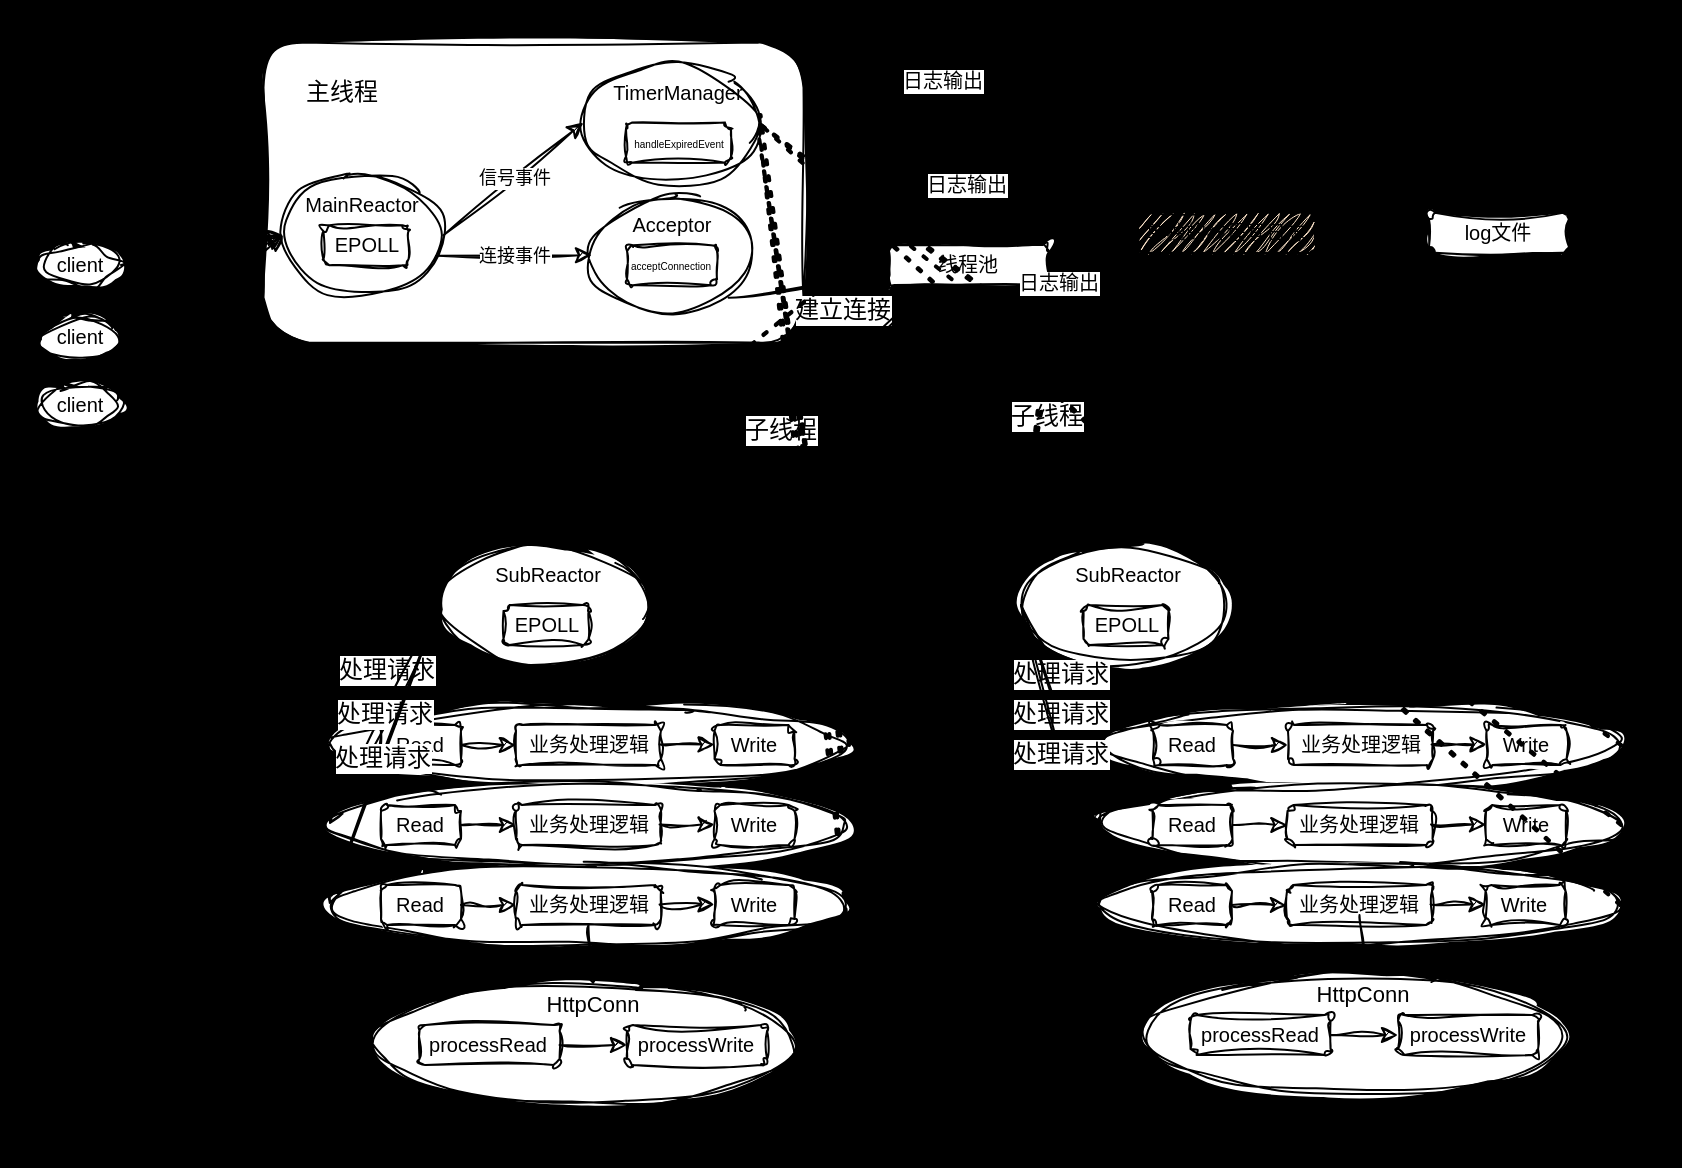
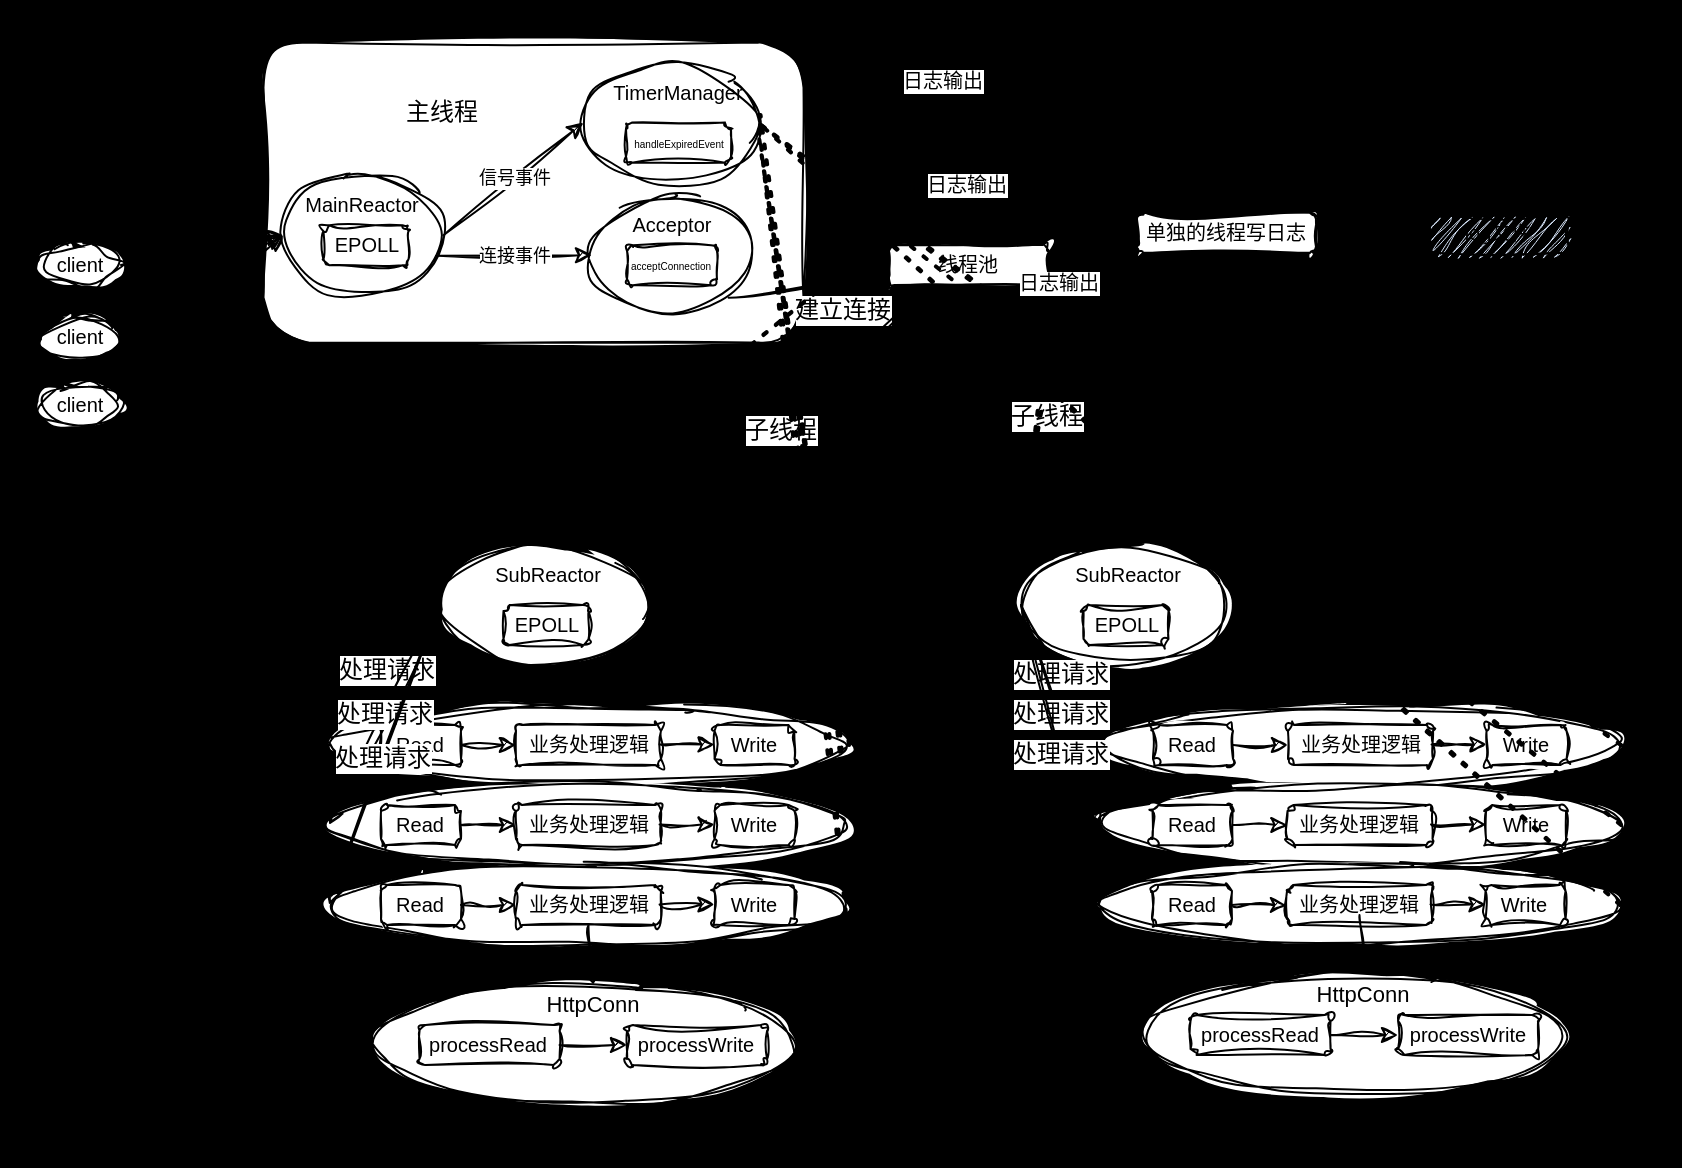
- <mxCell id="3" value="主线程" style="text;strokeColor=none;align=center;fillColor=none;html=1;verticalAlign=middle;whiteSpace=wrap;rounded=1;sketch=1;curveFitting=1;jiggle=2;" parent="1" vertex="1"><mxGeometry x="141.25" y="30.81" width="60" height="30" as="geometry" /></mxCell>
+ <mxCell id="3" value="主线程" style="text;strokeColor=none;align=center;fillColor=none;html=1;verticalAlign=middle;whiteSpace=wrap;rounded=1;sketch=1;curveFitting=1;jiggle=2;" parent="1" vertex="1"><mxGeometry x="191.25" y="40.81" width="60" height="30" as="geometry" /></mxCell>
- <mxCell id="101" value="&lt;font style=&quot;font-size: 10px;&quot;&gt;生产者-消费者模型队列&lt;/font&gt;" style="rounded=1;whiteSpace=wrap;html=1;fontSize=11;fillColor=none;sketch=1;curveFitting=1;jiggle=2;" parent="1" vertex="1"><mxGeometry x="570.1" y="74.62" width="125.25" height="25" as="geometry" /></mxCell>
+ <mxCell id="101" value="&lt;font style=&quot;font-size: 10px;&quot;&gt;生产者-消费者模型队列&lt;/font&gt;" style="rounded=1;whiteSpace=wrap;html=1;fontSize=11;fillColor=none;sketch=1;curveFitting=1;jiggle=2;" parent="1" vertex="1"><mxGeometry x="550.1" y="64.62" width="125.25" height="25" as="geometry" /></mxCell>
- <mxCell id="108" value="&lt;font style=&quot;font-size: 10px;&quot;&gt;单独的线程写日志&lt;/font&gt;" style="rounded=1;whiteSpace=wrap;html=1;fontSize=12;sketch=1;curveFitting=1;jiggle=2;fillColor=#ffe6cc;" parent="1" vertex="1"><mxGeometry x="567.98" y="105.93" width="89.5" height="20" as="geometry" /></mxCell>
+ <mxCell id="108" value="&lt;font style=&quot;font-size: 10px;&quot;&gt;单独的线程写日志&lt;/font&gt;" style="rounded=1;whiteSpace=wrap;html=1;fontSize=12;sketch=1;curveFitting=1;jiggle=2;" parent="1" vertex="1"><mxGeometry x="567.98" y="105.93" width="89.5" height="20" as="geometry" /></mxCell>
- <mxCell id="104" value="&lt;font style=&quot;font-size: 10px;&quot;&gt;log文件&lt;/font&gt;" style="rounded=1;whiteSpace=wrap;html=1;fontSize=12;sketch=1;curveFitting=1;jiggle=2;" parent="1" vertex="1"><mxGeometry x="713.98" y="105.93" width="70" height="20" as="geometry" /></mxCell>
+ <mxCell id="104" value="&lt;font style=&quot;font-size: 10px;&quot;&gt;log文件&lt;/font&gt;" style="rounded=1;whiteSpace=wrap;html=1;fontSize=12;sketch=1;curveFitting=1;jiggle=2;fillColor=#dae8fc;" parent="1" vertex="1"><mxGeometry x="713.98" y="105.93" width="70" height="20" as="geometry" /></mxCell>
